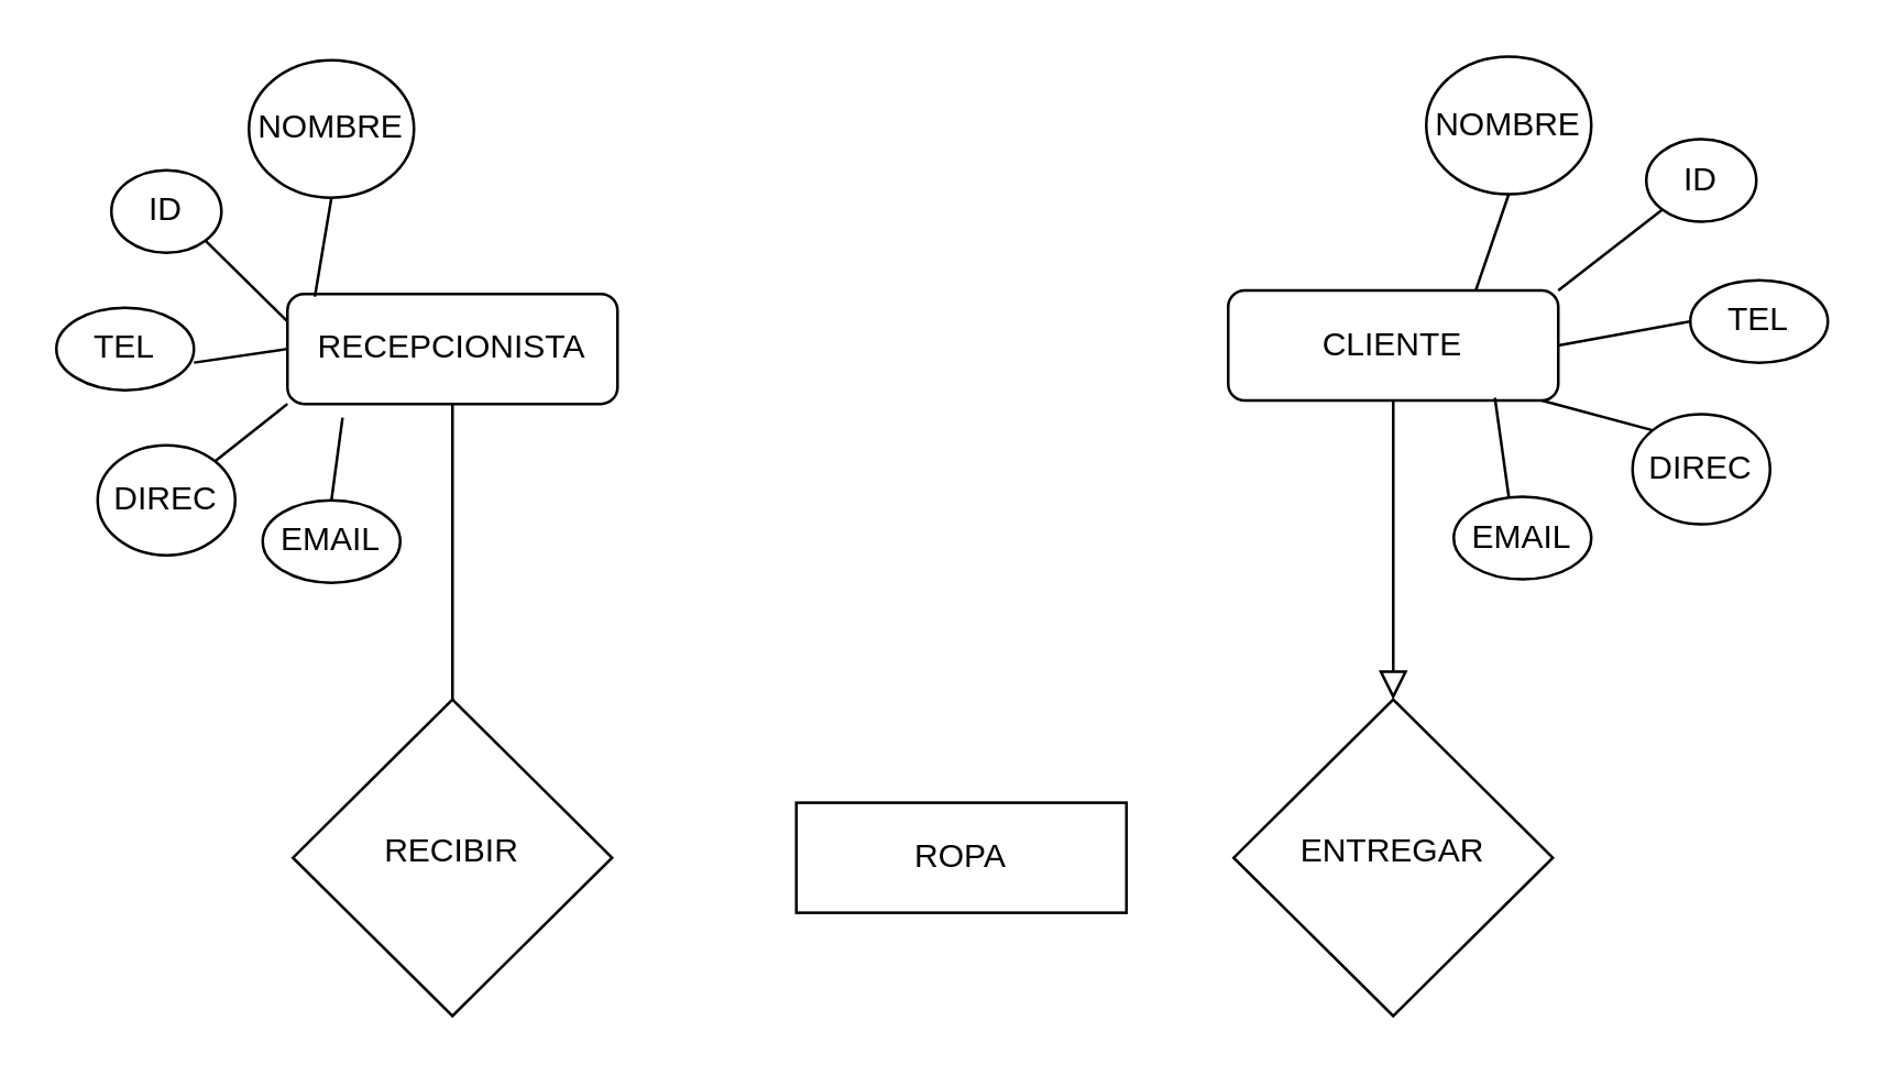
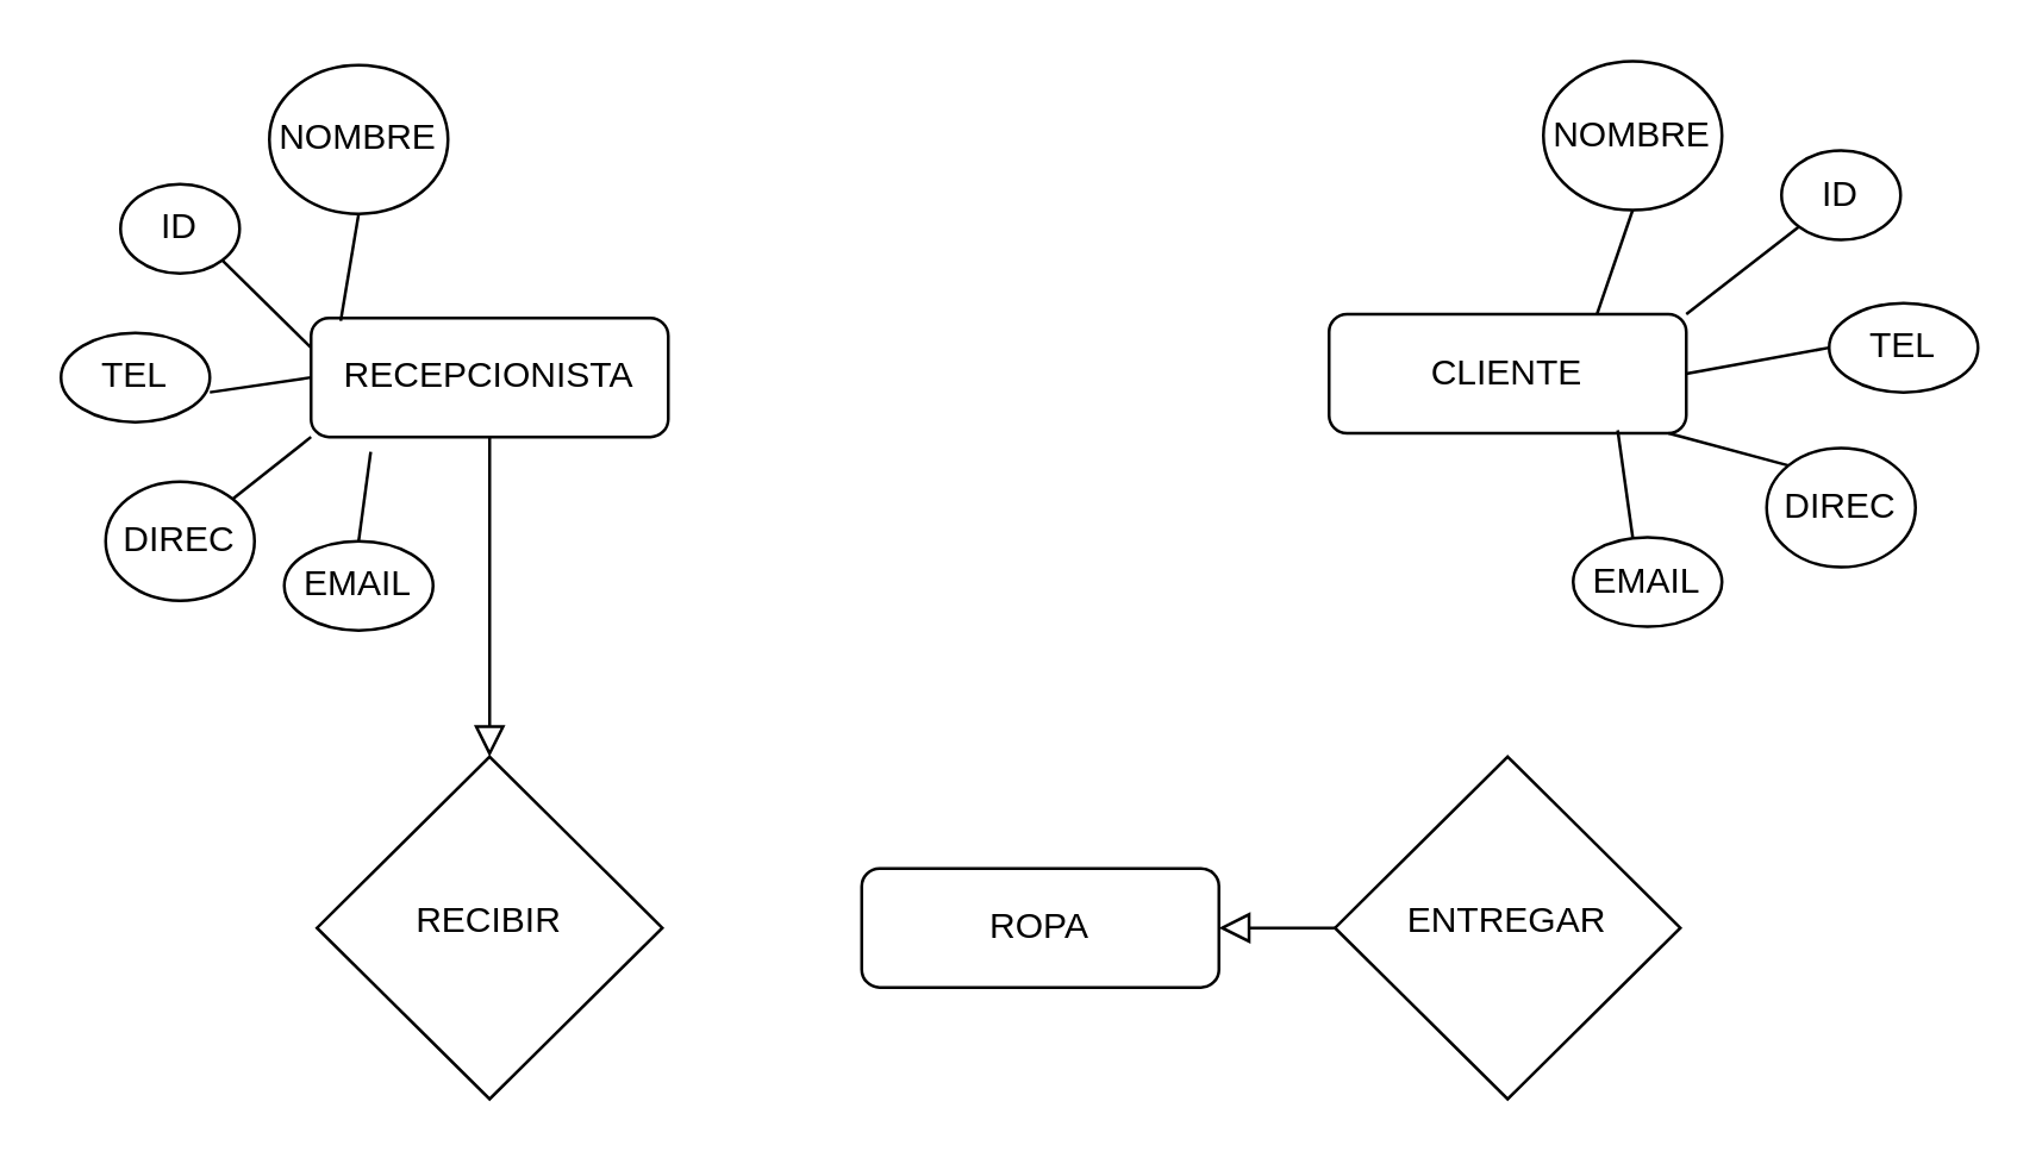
- <mxCell id="28" value="" style="rounded=0;html=1;jettySize=auto;orthogonalLoop=1;fontSize=11;endArrow=block;endFill=0;endSize=8;strokeWidth=1;shadow=0;labelBackgroundColor=none;edgeStyle=orthogonalEdgeStyle;entryX=0.5;entryY=0;entryDx=0;entryDy=0;exitX=0.5;exitY=1;exitDx=0;exitDy=0;" edge="1" parent="1" source="4" target="26"><mxGeometry relative="1" as="geometry"><mxPoint x="498" y="155" as="sourcePoint" /><mxPoint x="520" y="232.5" as="targetPoint" /></mxGeometry></mxCell>
- <mxCell id="27" value="" style="rounded=0;html=1;jettySize=auto;orthogonalLoop=1;fontSize=11;endArrow=none;endFill=0;endSize=8;strokeWidth=1;shadow=0;labelBackgroundColor=none;edgeStyle=orthogonalEdgeStyle;entryX=0.5;entryY=0;entryDx=0;entryDy=0;exitX=0.5;exitY=1;exitDx=0;exitDy=0;" edge="1" parent="1" source="2" target="3"><mxGeometry relative="1" as="geometry"><mxPoint x="170" y="174.25" as="sourcePoint" /><mxPoint x="162" y="233.75" as="targetPoint" /></mxGeometry></mxCell>
+ <mxCell id="27" value="" style="rounded=0;html=1;jettySize=auto;orthogonalLoop=1;fontSize=11;endArrow=block;endFill=0;endSize=8;strokeWidth=1;shadow=0;labelBackgroundColor=none;edgeStyle=orthogonalEdgeStyle;entryX=0.5;entryY=0;entryDx=0;entryDy=0;exitX=0.5;exitY=1;exitDx=0;exitDy=0;" edge="1" parent="1" source="2" target="3"><mxGeometry relative="1" as="geometry"><mxPoint x="170" y="174.25" as="sourcePoint" /><mxPoint x="162" y="233.75" as="targetPoint" /></mxGeometry></mxCell>
- <mxCell id="5" value="ROPA" style="whiteSpace=wrap;html=1;fontSize=12;glass=0;strokeWidth=1;shadow=0;rounded=0;" vertex="1" parent="1"><mxGeometry x="289" y="291.25" width="120" height="40" as="geometry" /></mxCell>
+ <mxCell id="5" value="ROPA" style="rounded=1;whiteSpace=wrap;html=1;fontSize=12;glass=0;strokeWidth=1;shadow=0;" vertex="1" parent="1"><mxGeometry x="289" y="291.25" width="120" height="40" as="geometry" /></mxCell>
+ <mxCell id="29" value="" style="rounded=0;html=1;jettySize=auto;orthogonalLoop=1;fontSize=11;endArrow=block;endFill=0;endSize=8;strokeWidth=1;shadow=0;labelBackgroundColor=none;edgeStyle=orthogonalEdgeStyle;entryX=1;entryY=0.5;entryDx=0;entryDy=0;exitX=0;exitY=0.5;exitDx=0;exitDy=0;" edge="1" parent="1" source="26" target="5"><mxGeometry relative="1" as="geometry"><mxPoint x="439" y="271.25" as="sourcePoint" /><mxPoint x="466" y="362.25" as="targetPoint" /></mxGeometry></mxCell>
